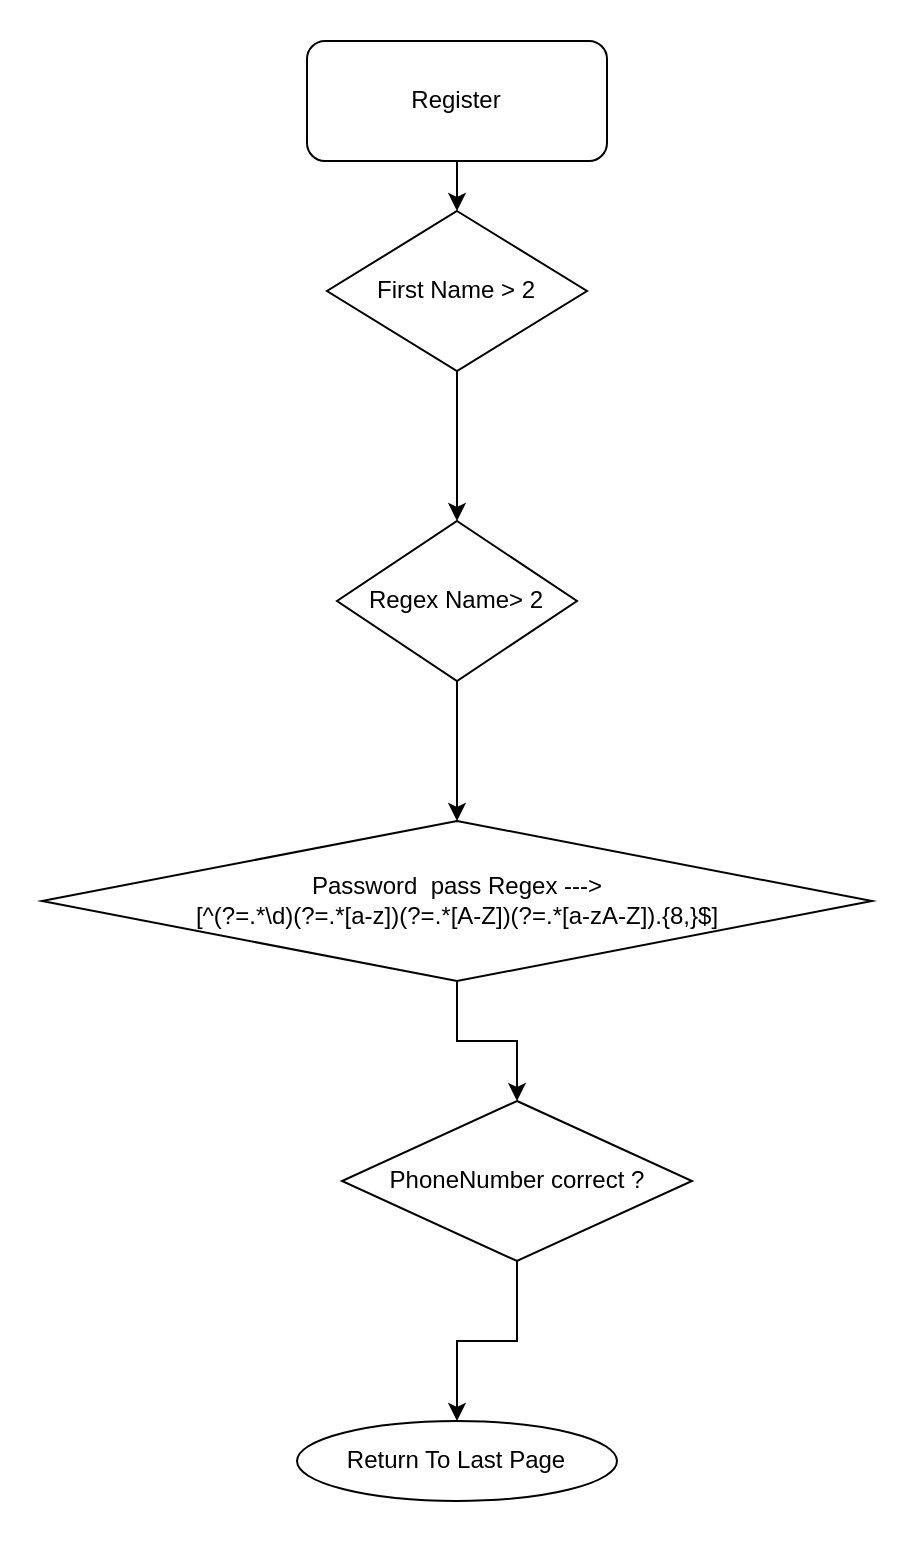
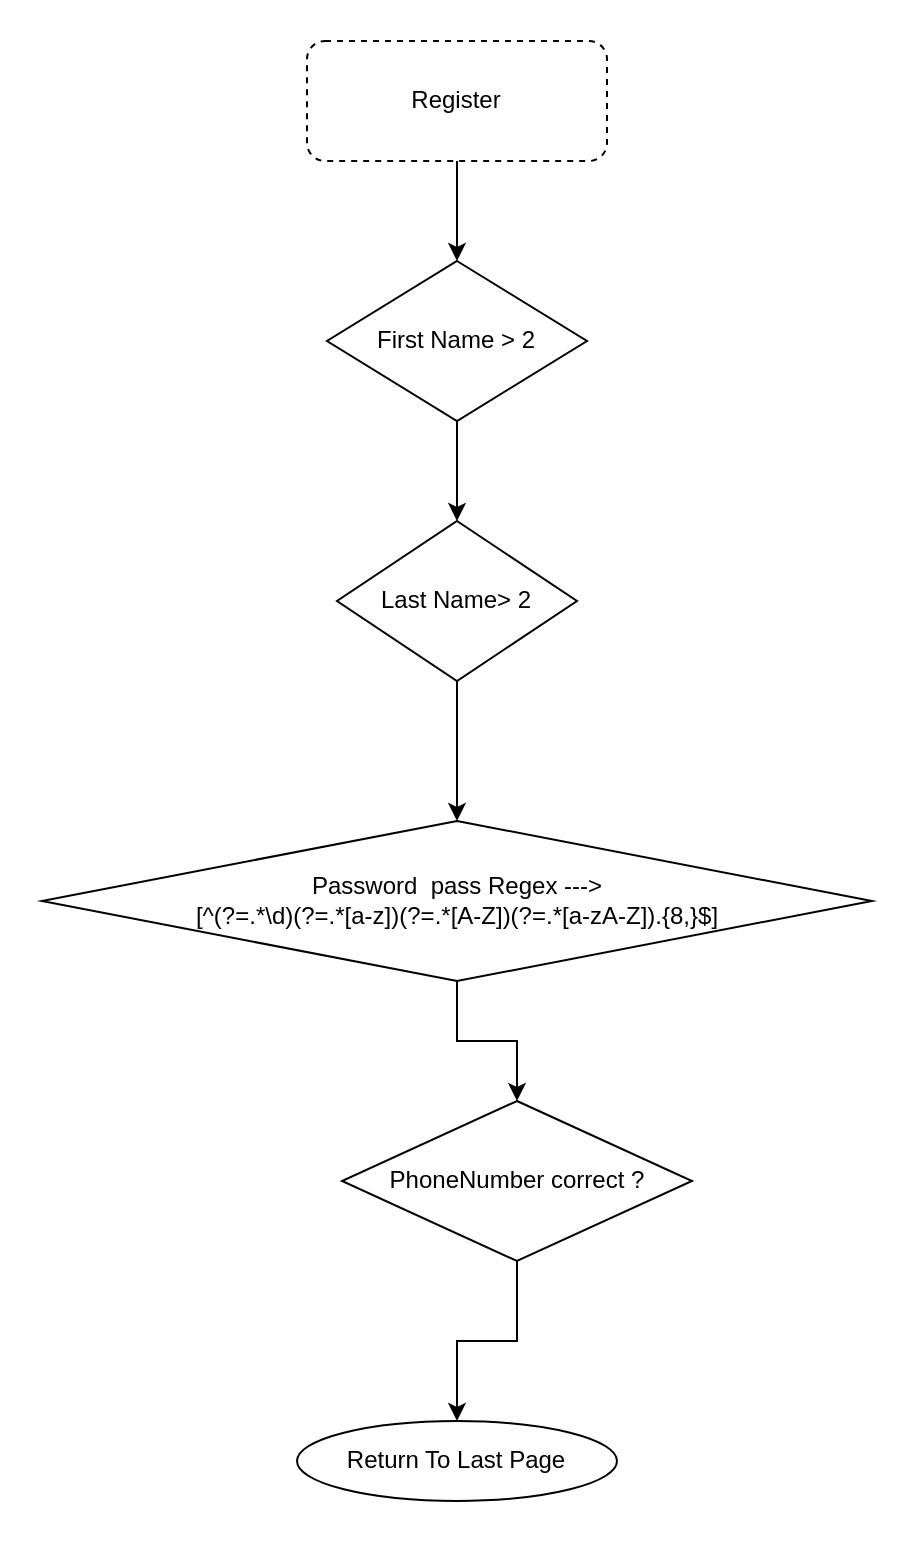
- <mxCell id="3" value="Register" style="rounded=1;whiteSpace=wrap;html=1;" vertex="1" parent="1"><mxGeometry x="153" y="20" width="150" height="60" as="geometry" /></mxCell>
+ <mxCell id="3" value="Register" style="rounded=1;whiteSpace=wrap;html=1;dashed=1;" vertex="1" parent="1"><mxGeometry x="153" y="20" width="150" height="60" as="geometry" /></mxCell>
- <mxCell id="5" value="First Name &amp;gt; 2" style="rhombus;whiteSpace=wrap;html=1;" vertex="1" parent="1"><mxGeometry x="163" y="105" width="130" height="80" as="geometry" /></mxCell>
+ <mxCell id="5" value="First Name &amp;gt; 2" style="rhombus;whiteSpace=wrap;html=1;" vertex="1" parent="1"><mxGeometry x="163" y="130" width="130" height="80" as="geometry" /></mxCell>
- <mxCell id="7" value="Regex Name&amp;gt; 2" style="rhombus;whiteSpace=wrap;html=1;" vertex="1" parent="1"><mxGeometry x="168" y="260" width="120" height="80" as="geometry" /></mxCell>
+ <mxCell id="7" value="Last Name&amp;gt; 2" style="rhombus;whiteSpace=wrap;html=1;" vertex="1" parent="1"><mxGeometry x="168" y="260" width="120" height="80" as="geometry" /></mxCell>
